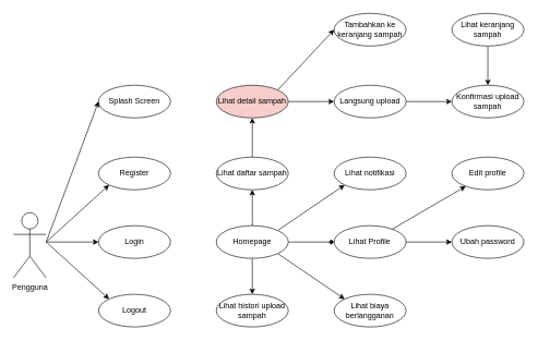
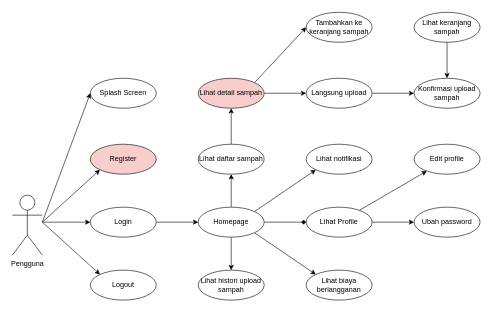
- <mxCell id="32" value="Register" style="ellipse;whiteSpace=wrap;html=1;" vertex="1" parent="1"><mxGeometry x="150" y="240" width="110" height="50" as="geometry" /></mxCell>
+ <mxCell id="32" value="Register" style="ellipse;whiteSpace=wrap;html=1;fillColor=#f8cecc;" vertex="1" parent="1"><mxGeometry x="150" y="240" width="110" height="50" as="geometry" /></mxCell>
+ <mxCell id="6" value="" style="edgeStyle=orthogonalEdgeStyle;rounded=0;orthogonalLoop=1;jettySize=auto;html=1;" edge="1" parent="1" source="7" target="23"><mxGeometry relative="1" as="geometry" /></mxCell>
